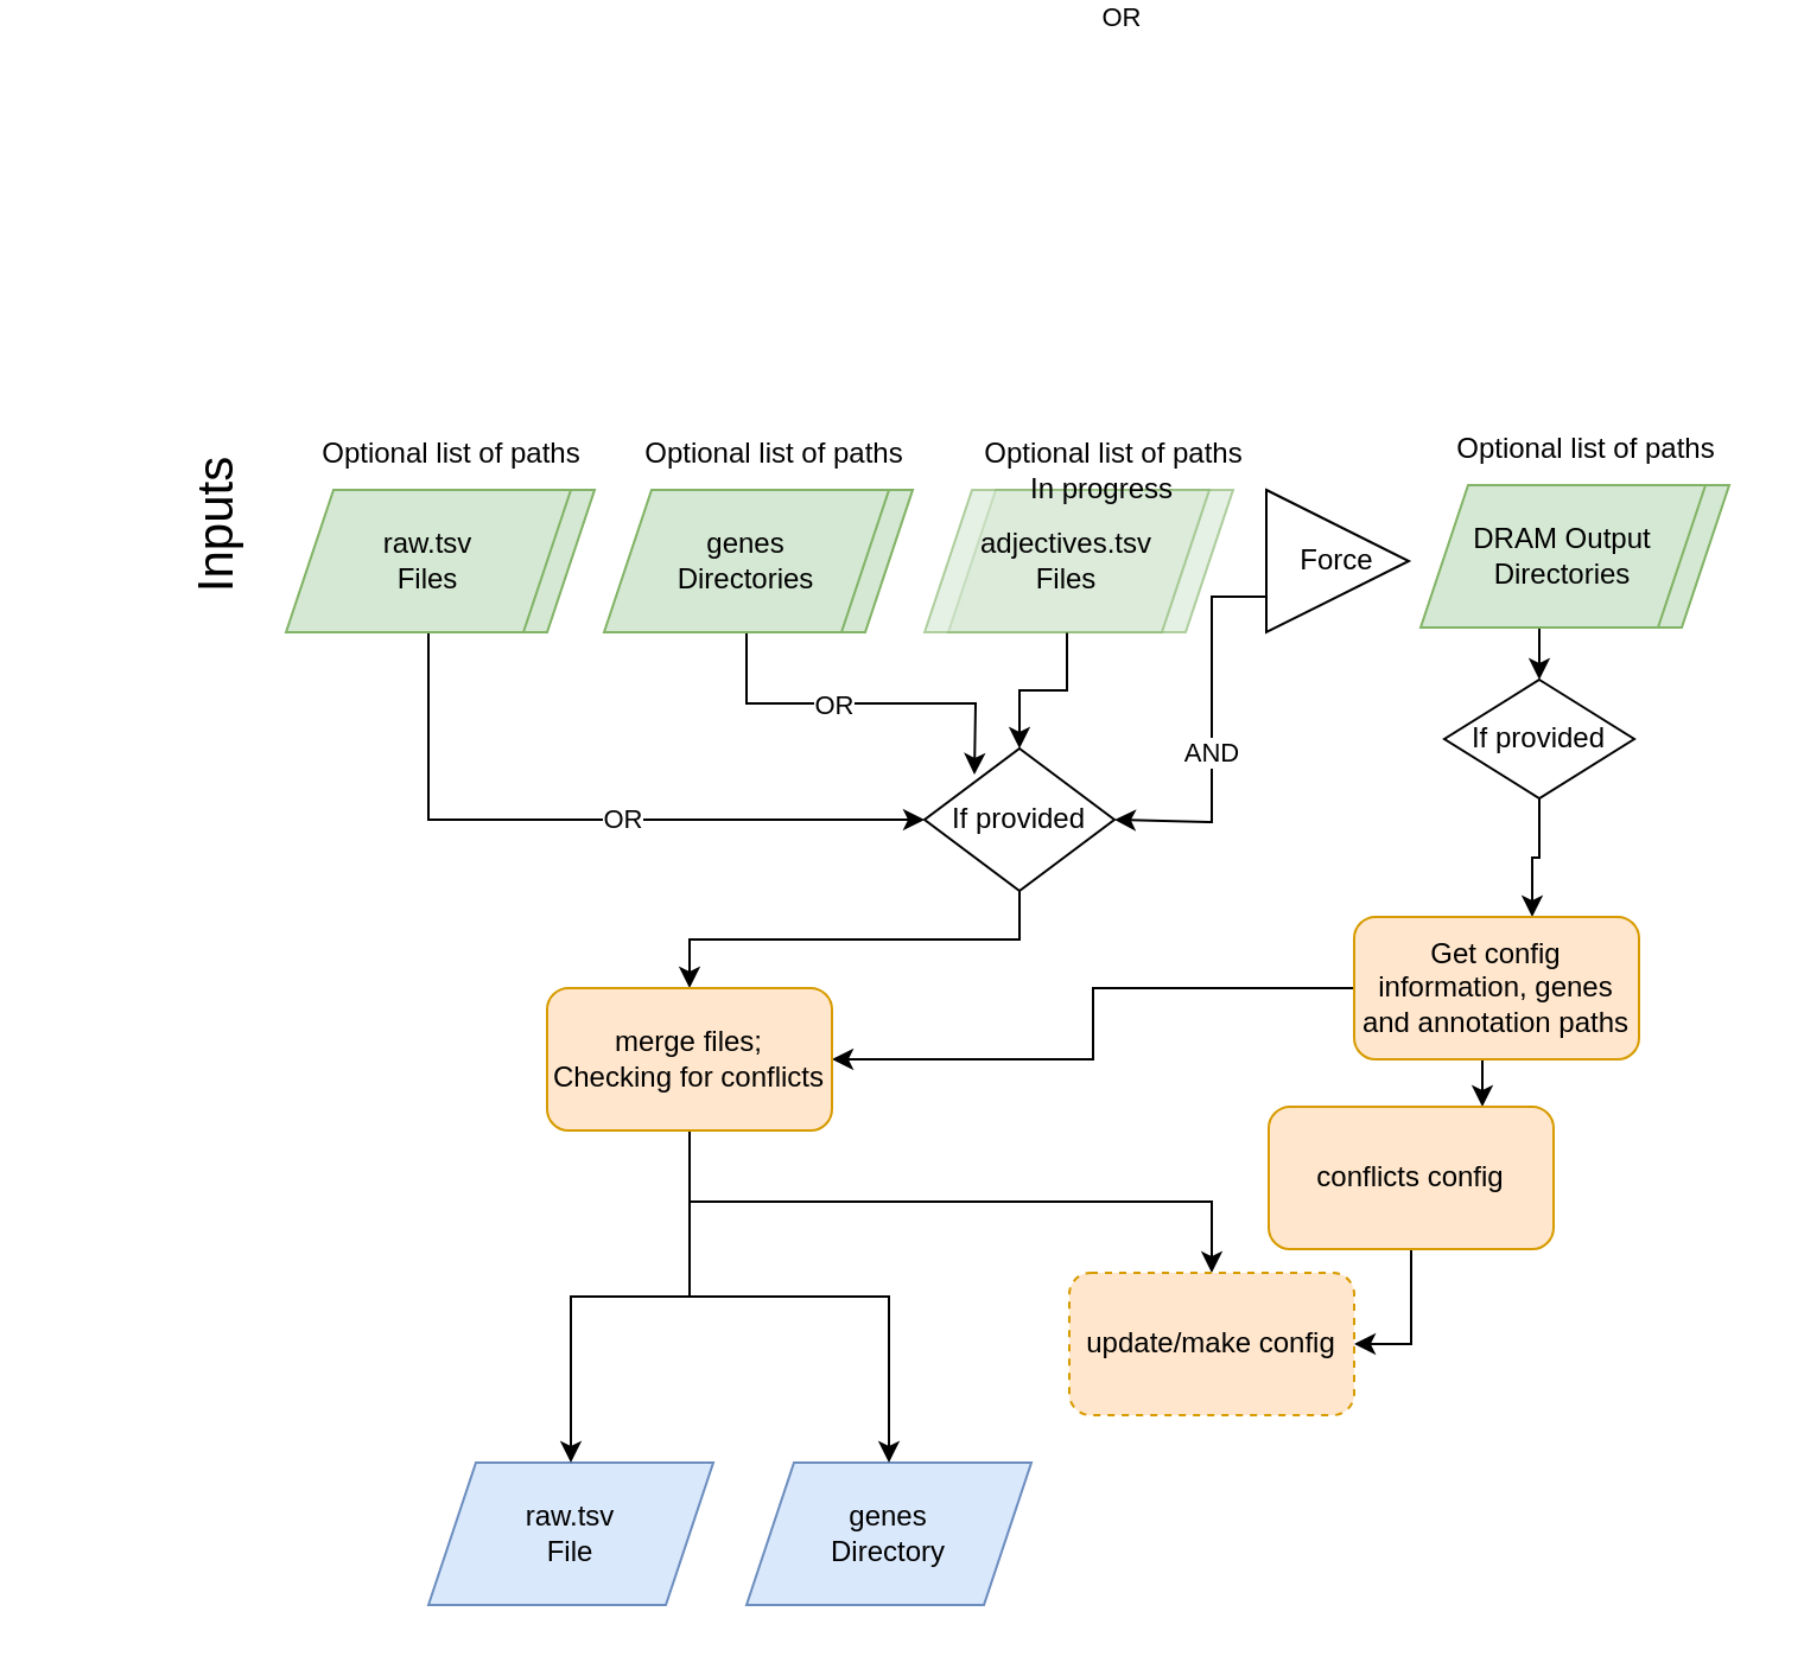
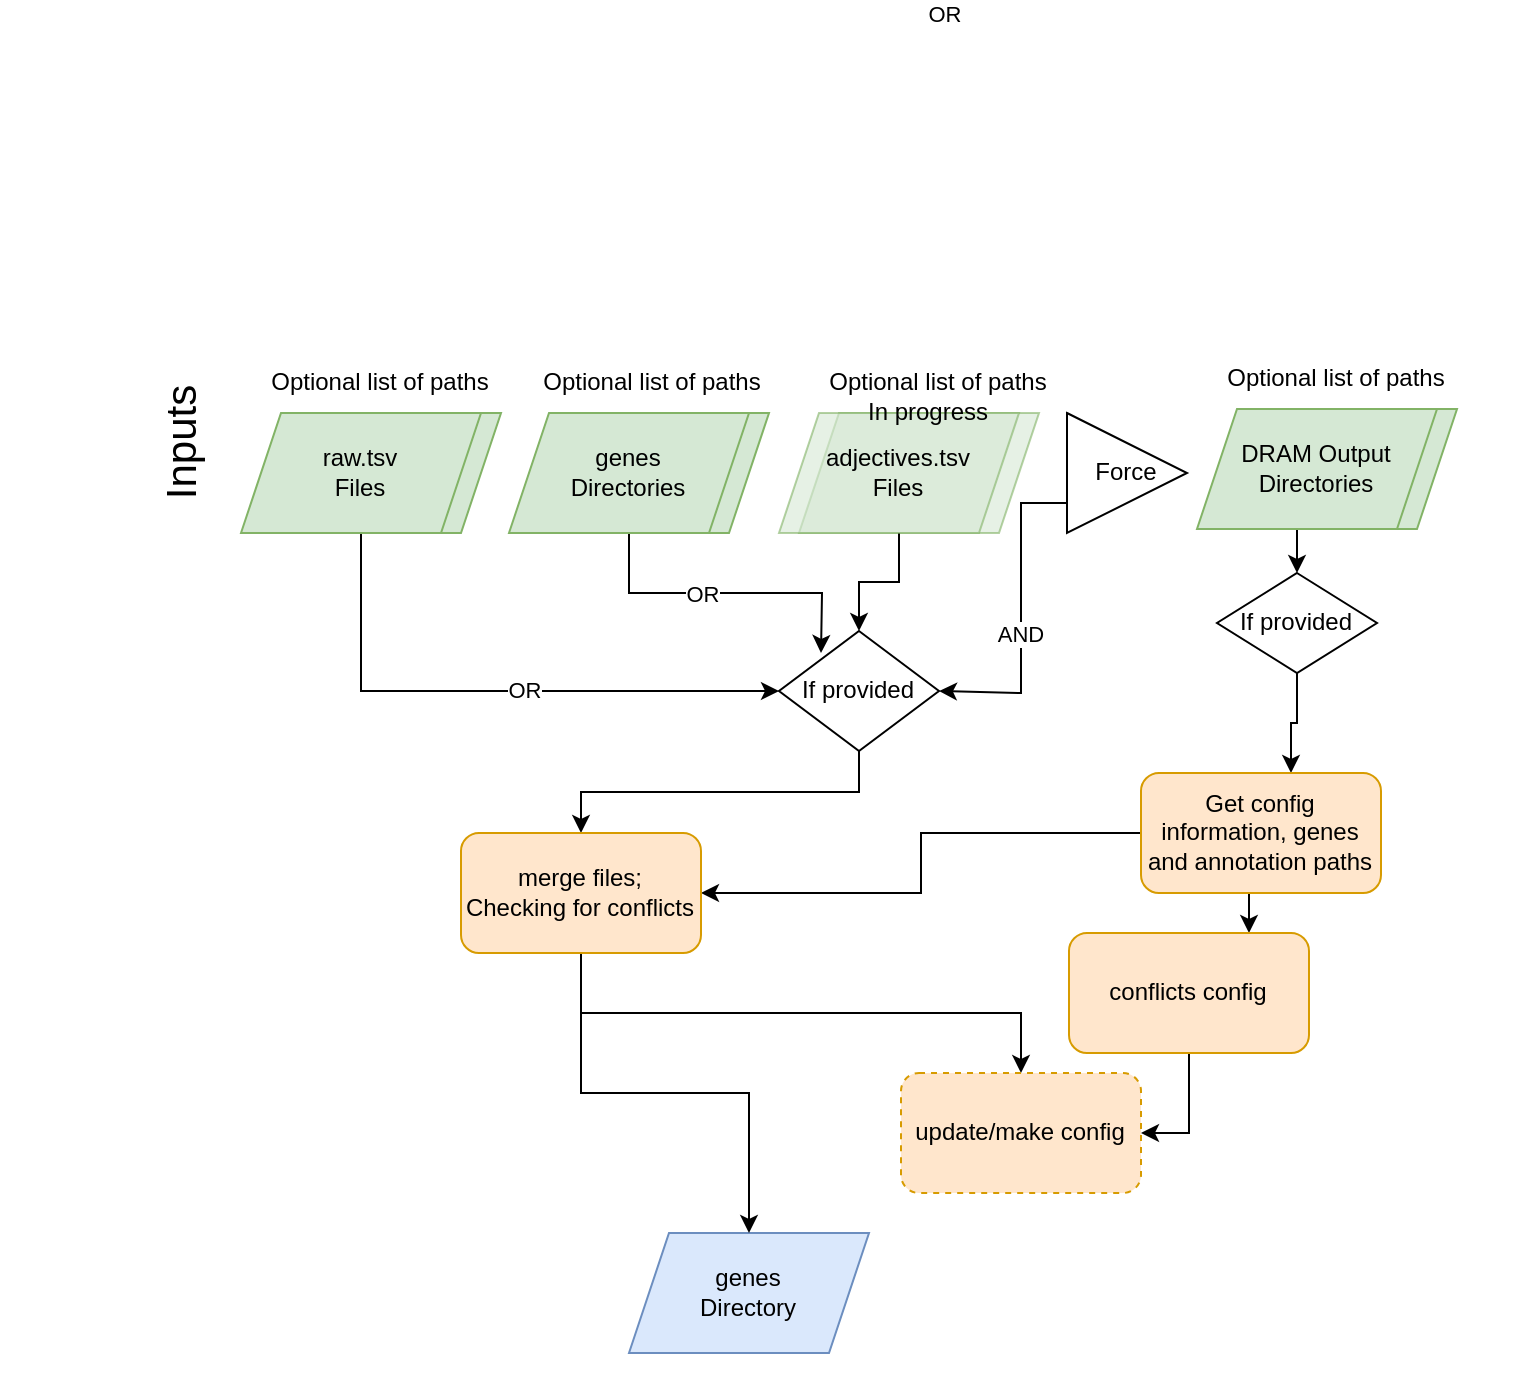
- <mxCell id="36" style="edgeStyle=orthogonalEdgeStyle;rounded=0;orthogonalLoop=1;jettySize=auto;html=1;exitX=0.5;exitY=1;exitDx=0;exitDy=0;" edge="1" parent="1" source="38" target="31"><mxGeometry relative="1" as="geometry" /></mxCell>
- <mxCell id="31" value="&lt;div&gt;raw.tsv&lt;/div&gt;&lt;div&gt;File&lt;/div&gt;" style="shape=parallelogram;perimeter=parallelogramPerimeter;whiteSpace=wrap;html=1;fixedSize=1;fillColor=#dae8fc;strokeColor=#6c8ebf;" vertex="1" parent="1"><mxGeometry x="180" y="462" width="120" height="60" as="geometry" /></mxCell>
